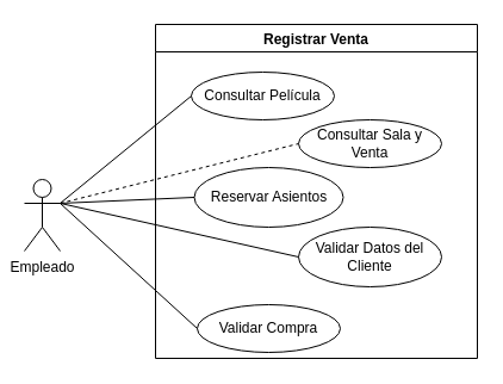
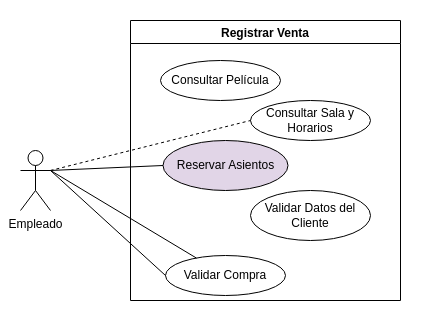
- <mxCell id="4" value="Consultar Sala y Venta" style="ellipse;whiteSpace=wrap;html=1;" parent="2" vertex="1"><mxGeometry x="120" y="80" width="120" height="40" as="geometry" /></mxCell>
+ <mxCell id="4" value="Consultar Sala y Horarios" style="ellipse;whiteSpace=wrap;html=1;" parent="2" vertex="1"><mxGeometry x="120" y="80" width="120" height="40" as="geometry" /></mxCell>
- <mxCell id="9" value="" style="endArrow=none;html=1;exitX=1;exitY=0.333;exitDx=0;exitDy=0;exitPerimeter=0;entryX=0;entryY=0.5;entryDx=0;entryDy=0;" parent="1" source="8" target="3" edge="1"><mxGeometry width="50" height="50" relative="1" as="geometry"><mxPoint x="280" y="110" as="sourcePoint" /><mxPoint x="330" y="60" as="targetPoint" /></mxGeometry></mxCell>
+ <mxCell id="9" value="" style="endArrow=none;html=1;exitX=1;exitY=0.333;exitDx=0;exitDy=0;exitPerimeter=0;" parent="1" source="8" target="7" edge="1"><mxGeometry width="50" height="50" relative="1" as="geometry"><mxPoint x="280" y="110" as="sourcePoint" /><mxPoint x="330" y="60" as="targetPoint" /></mxGeometry></mxCell>
- <mxCell id="5" value="Reservar Asientos" style="ellipse;whiteSpace=wrap;html=1;" parent="2" vertex="1"><mxGeometry x="32.5" y="120" width="125" height="50" as="geometry" /></mxCell>
+ <mxCell id="5" value="Reservar Asientos" style="ellipse;whiteSpace=wrap;html=1;fillColor=#e1d5e7;" parent="2" vertex="1"><mxGeometry x="32.5" y="120" width="125" height="50" as="geometry" /></mxCell>
- <mxCell id="12" value="" style="endArrow=none;html=1;exitX=1;exitY=0.333;exitDx=0;exitDy=0;exitPerimeter=0;entryX=0;entryY=0.5;entryDx=0;entryDy=0;" parent="1" source="8" target="6" edge="1"><mxGeometry width="50" height="50" relative="1" as="geometry"><mxPoint x="280" y="110" as="sourcePoint" /><mxPoint x="330" y="60" as="targetPoint" /></mxGeometry></mxCell>
